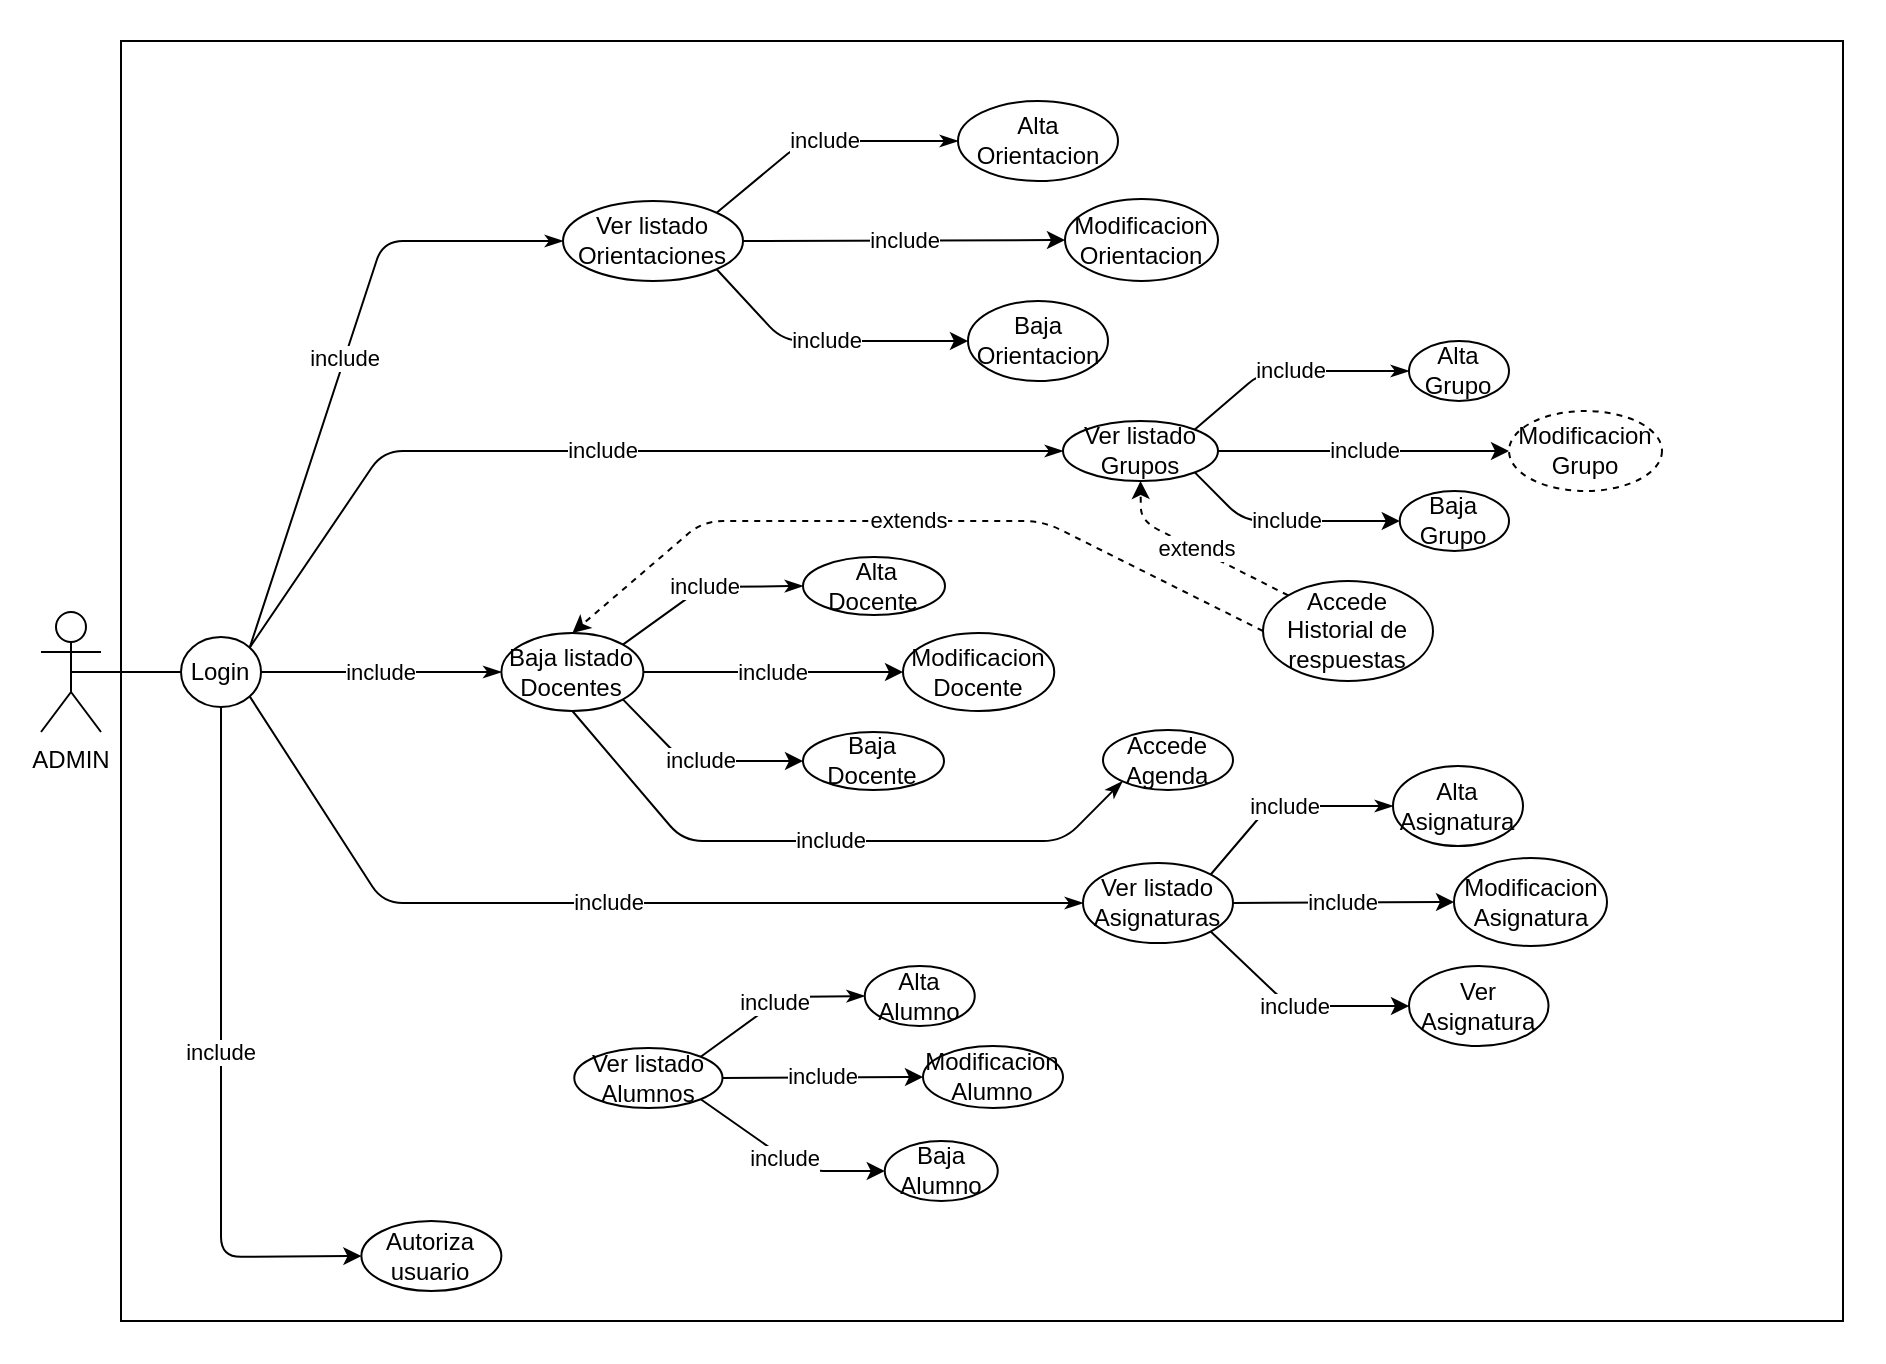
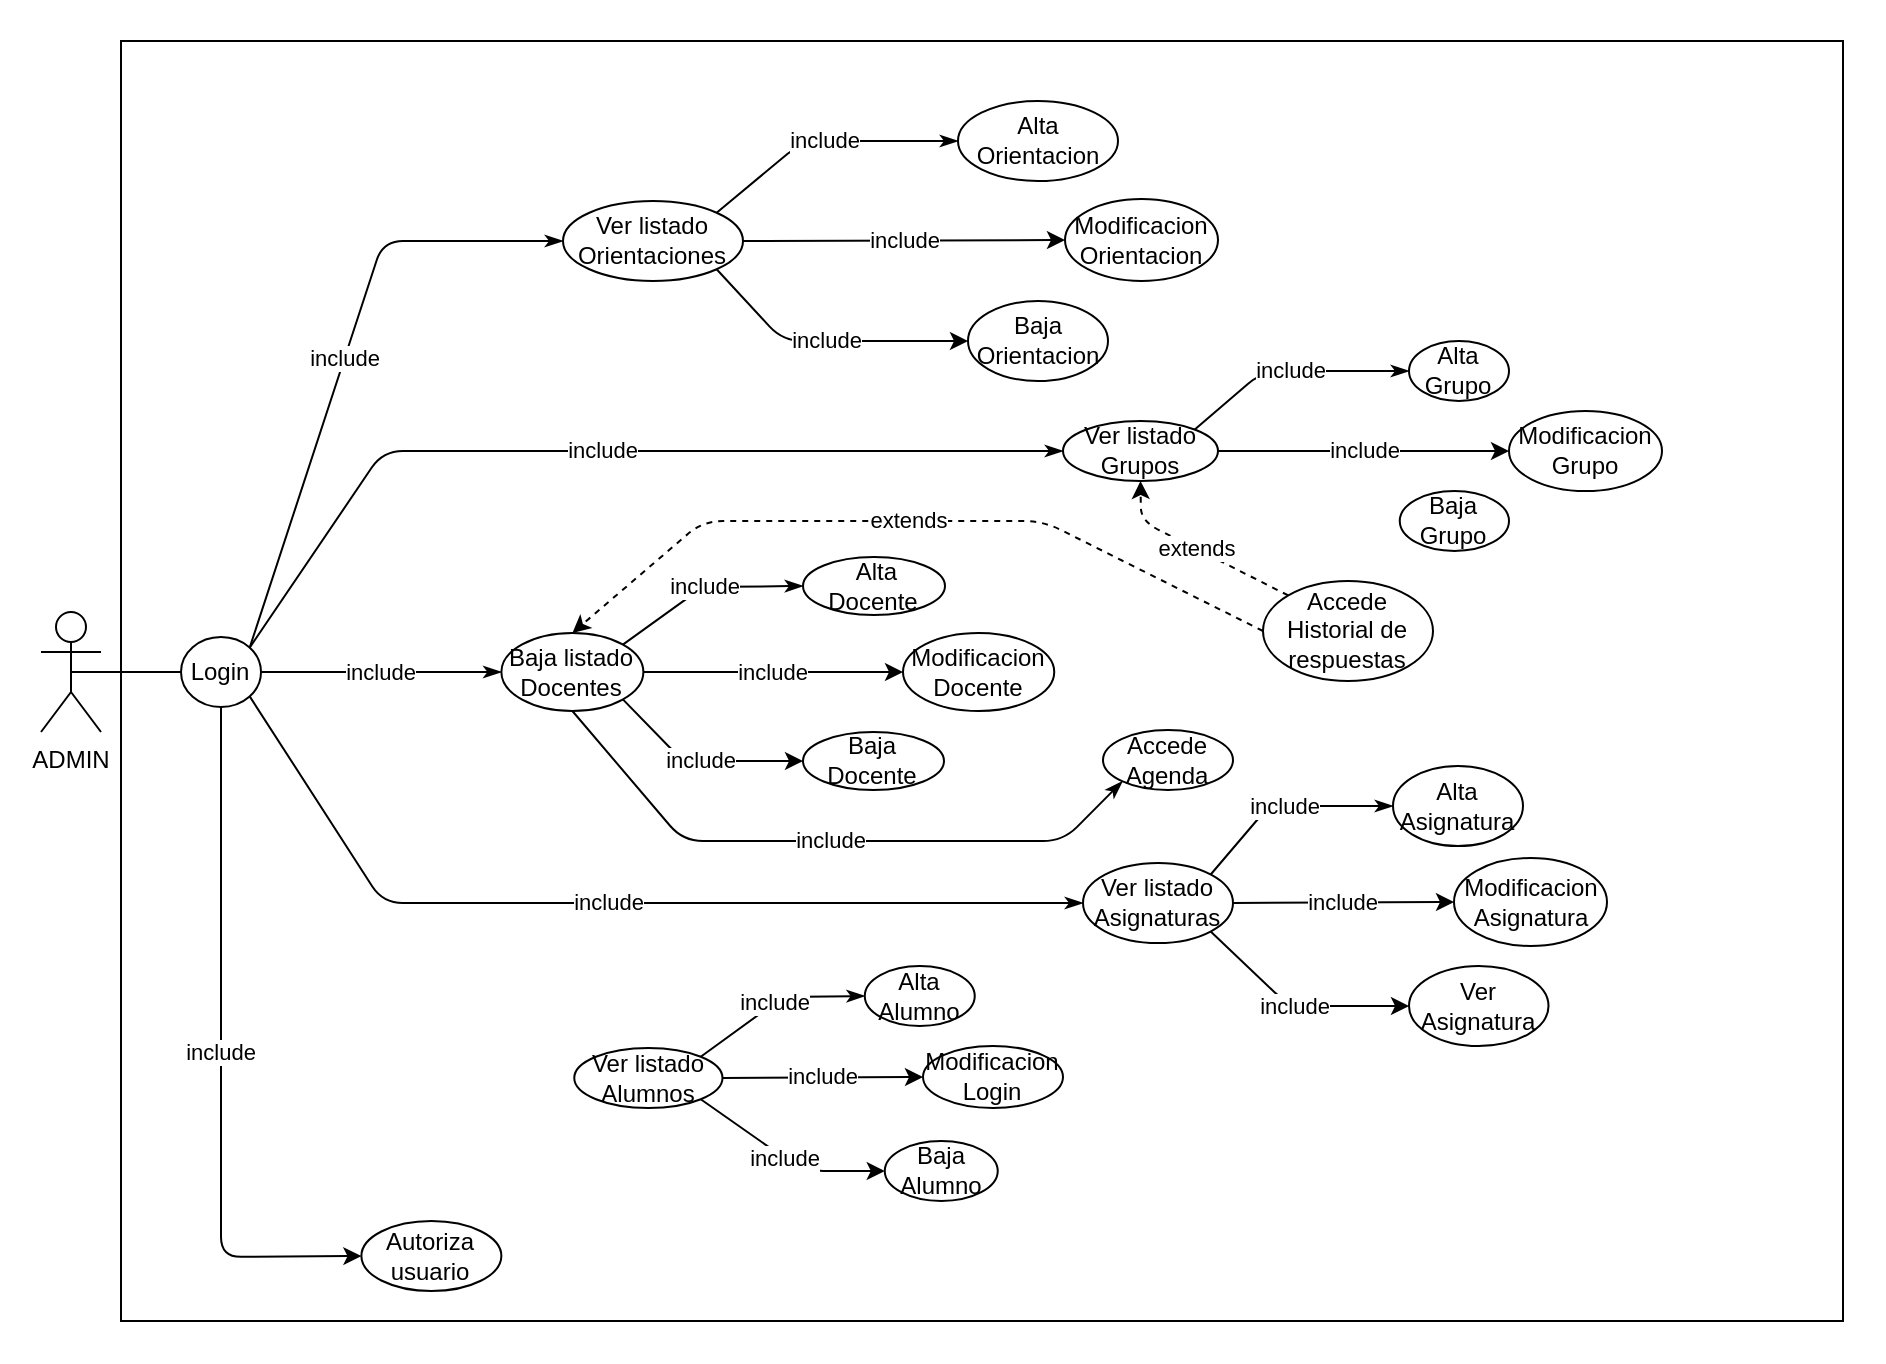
- <mxCell id="25" value="Modificacion Grupo" style="ellipse;whiteSpace=wrap;html=1;dashed=1;" parent="1" vertex="1"><mxGeometry x="754" y="205" width="76.5" height="40" as="geometry" /></mxCell>
+ <mxCell id="25" value="Modificacion Grupo" style="ellipse;whiteSpace=wrap;html=1;" parent="1" vertex="1"><mxGeometry x="754" y="205" width="76.5" height="40" as="geometry" /></mxCell>
- <mxCell id="24" value="include" style="endArrow=classic;html=1;entryX=0;entryY=0.5;entryDx=0;entryDy=0;exitX=1;exitY=1;exitDx=0;exitDy=0;" parent="1" source="47" target="32" edge="1"><mxGeometry width="50" height="50" relative="1" as="geometry"><mxPoint x="1242.5" y="70" as="sourcePoint" /><mxPoint x="1116" y="20" as="targetPoint" /><Array as="points"><mxPoint x="621" y="260" /></Array></mxGeometry></mxCell>
- <mxCell id="15" value="Modificacion Alumno" style="ellipse;whiteSpace=wrap;html=1;" parent="1" vertex="1"><mxGeometry x="461" y="522.5" width="70" height="31" as="geometry" /></mxCell>
+ <mxCell id="15" value="Modificacion Login" style="ellipse;whiteSpace=wrap;html=1;" parent="1" vertex="1"><mxGeometry x="461" y="522.5" width="70" height="31" as="geometry" /></mxCell>
